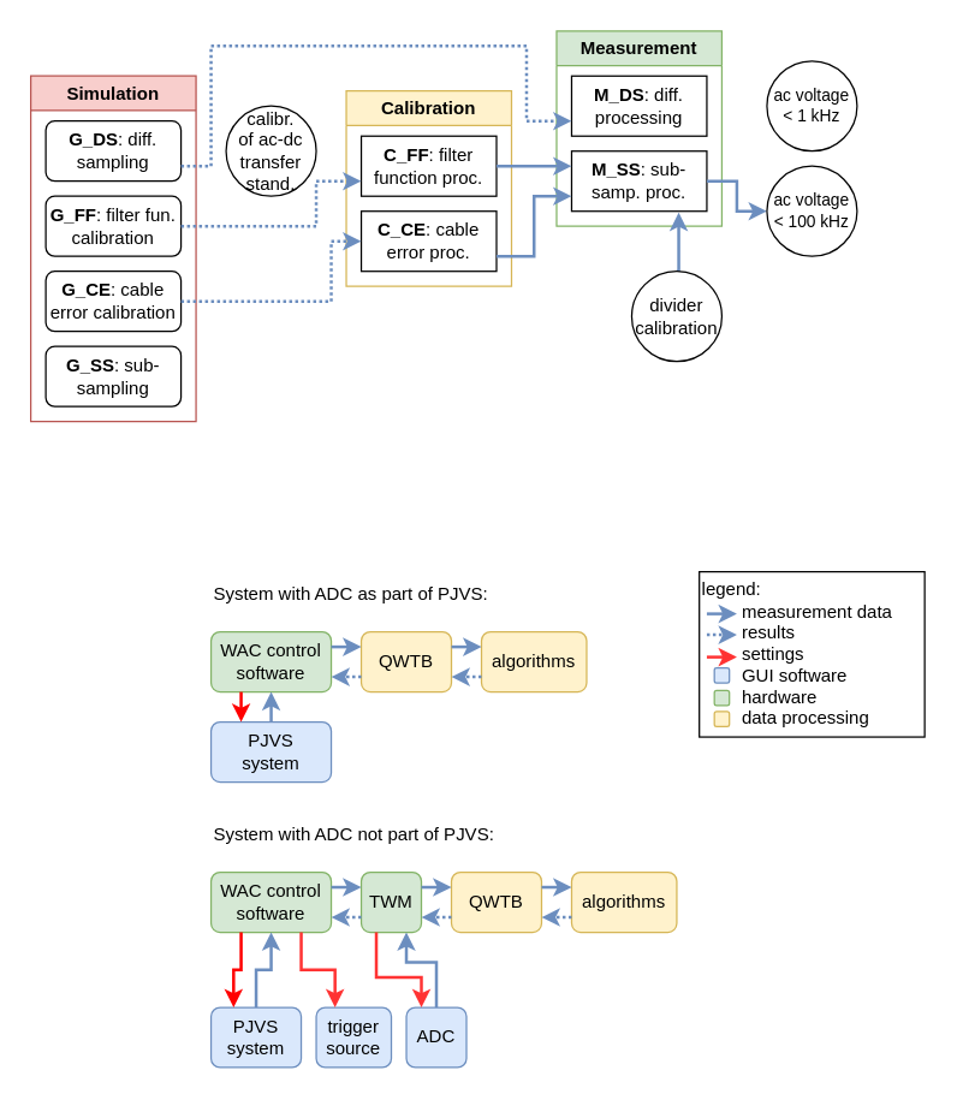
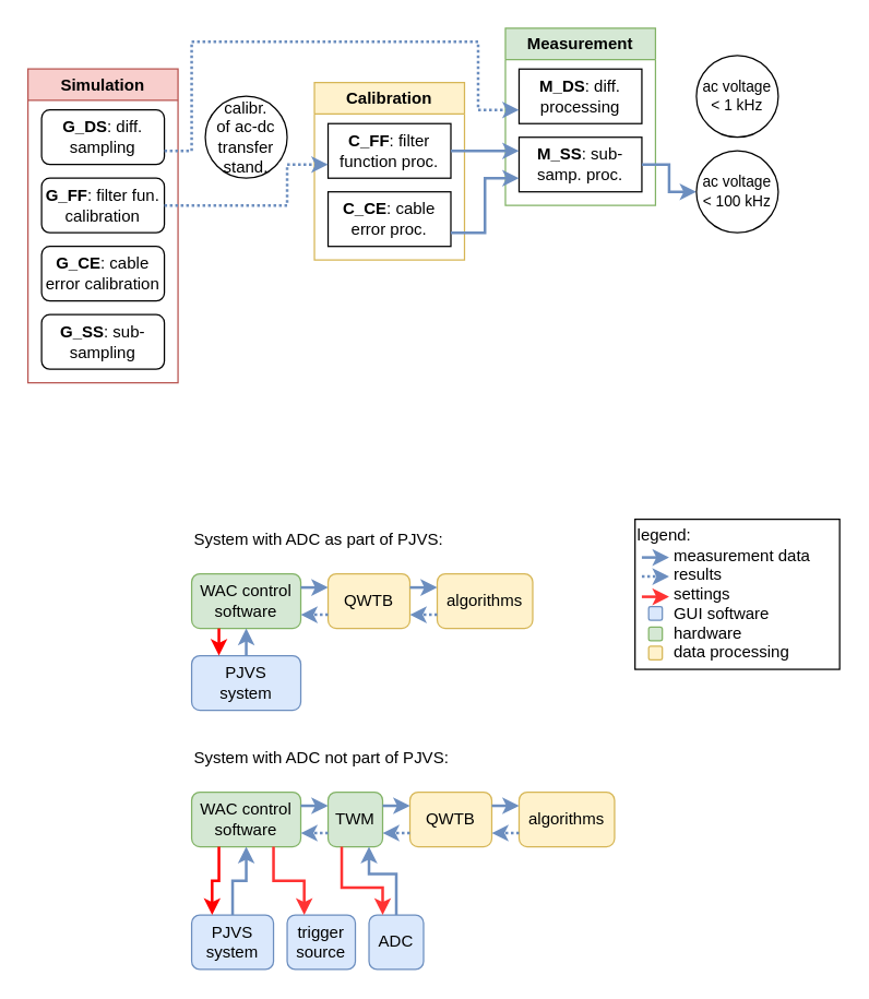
- <mxCell id="21" style="edgeStyle=orthogonalEdgeStyle;rounded=0;orthogonalLoop=1;jettySize=auto;html=1;exitX=0.5;exitY=0;exitDx=0;exitDy=0;entryX=0.792;entryY=1.023;entryDx=0;entryDy=0;strokeColor=#6c8ebf;strokeWidth=2;align=center;verticalAlign=middle;fontFamily=Helvetica;fontSize=11;fontColor=default;labelBackgroundColor=default;endArrow=classic;fillColor=#dae8fc;entryPerimeter=0;" parent="1" source="22" target="13" edge="1"><mxGeometry relative="1" as="geometry" /></mxCell>
- <mxCell id="14" style="edgeStyle=elbowEdgeStyle;rounded=0;orthogonalLoop=1;jettySize=auto;html=1;entryX=0;entryY=0.5;entryDx=0;entryDy=0;fillColor=#dae8fc;strokeColor=#6c8ebf;strokeWidth=2;dashed=1;exitX=1;exitY=0.5;exitDx=0;exitDy=0;dashPattern=1 1;" parent="1" source="4" target="9" edge="1"><mxGeometry relative="1" as="geometry"><Array as="points"><mxPoint x="220" y="190" /></Array></mxGeometry></mxCell>
- <mxCell id="22" value="divider&lt;div&gt;calibration&lt;/div&gt;" style="ellipse;whiteSpace=wrap;html=1;" parent="1" vertex="1"><mxGeometry x="420" y="180" width="60" height="60" as="geometry" /></mxCell>
